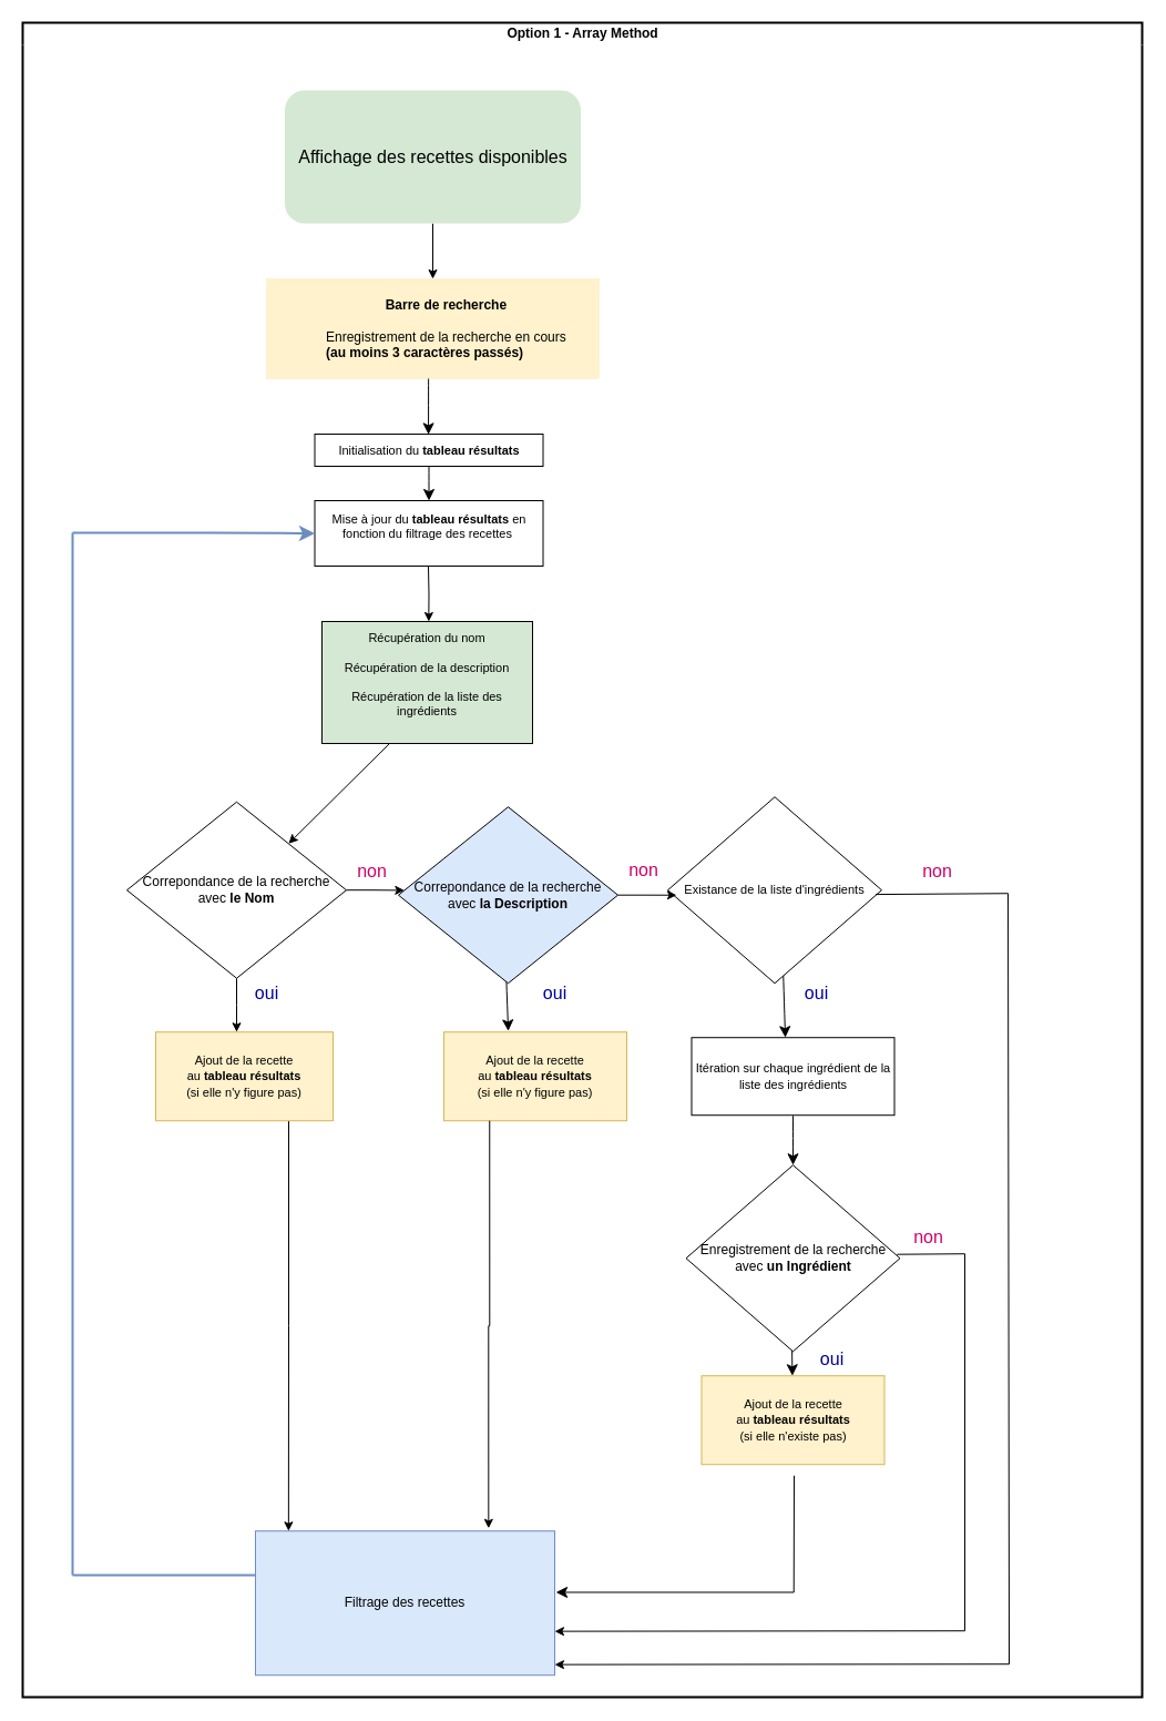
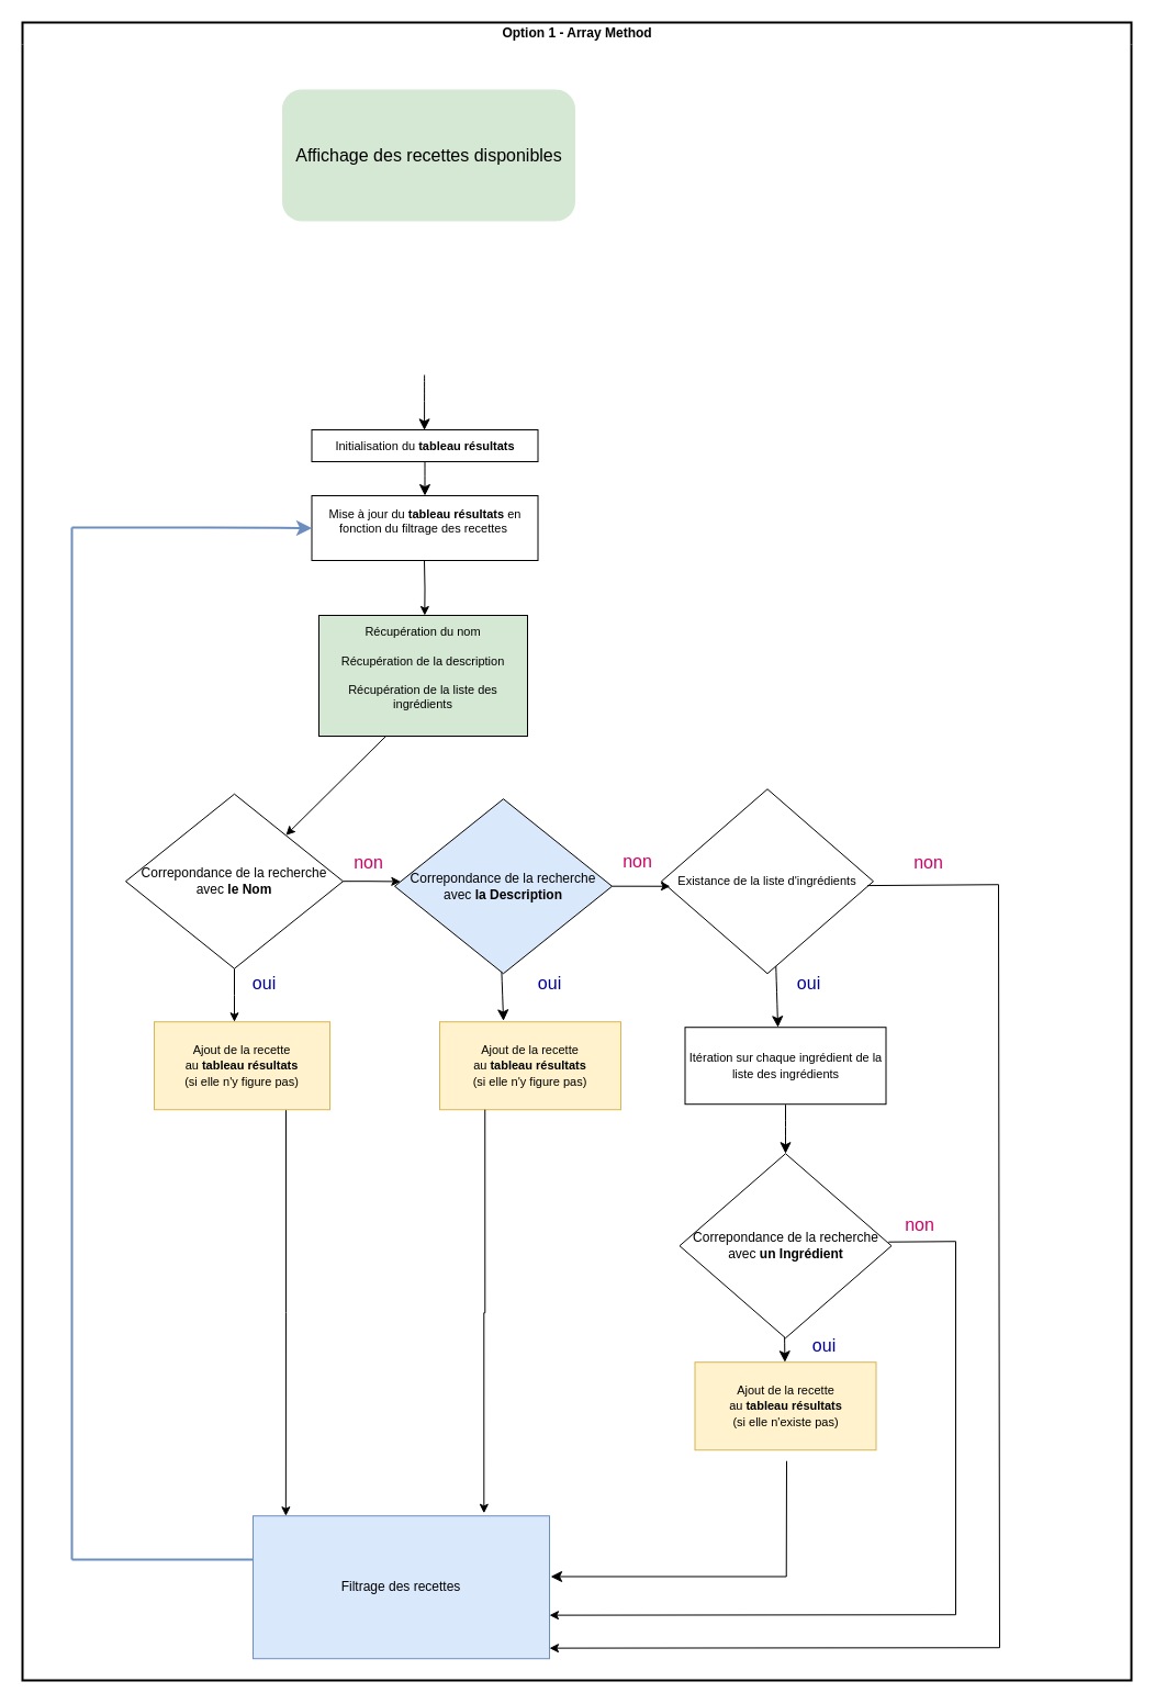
- <mxCell id="29" style="edgeStyle=orthogonalEdgeStyle;rounded=0;orthogonalLoop=1;jettySize=auto;html=1;" parent="2" source="30" target="3" edge="1"><mxGeometry relative="1" as="geometry" /></mxCell>
- <mxCell id="3" value="&lt;div align=&quot;center&quot;&gt;Barre de recherche&lt;/div&gt;&lt;div&gt;&lt;br&gt;&lt;/div&gt;&lt;div&gt;&lt;span style=&quot;font-weight: normal;&quot;&gt;Enregistrement de la recherche en cours&lt;/span&gt;&lt;br&gt;&lt;/div&gt;(au moins 3 caractères passés)" style="label;whiteSpace=wrap;html=1;rounded=0;glass=0;treeMoving=1;treeFolding=1;fillColor=#fff2cc;strokeColor=#d6b656;strokeWidth=0;" parent="2" vertex="1"><mxGeometry x="220" y="231" width="300" height="90" as="geometry" /></mxCell>
- <mxCell id="46" value="Enregistrement de la recherche avec &lt;b&gt;un Ingrédient&lt;/b&gt;" style="rhombus;whiteSpace=wrap;html=1;" parent="2" vertex="1"><mxGeometry x="598.5" y="1030.22" width="193" height="168" as="geometry" /></mxCell>
+ <mxCell id="46" value="Correpondance de la recherche avec &lt;b&gt;un Ingrédient&lt;/b&gt;" style="rhombus;whiteSpace=wrap;html=1;" parent="2" vertex="1"><mxGeometry x="598.5" y="1030.22" width="193" height="168" as="geometry" /></mxCell>
